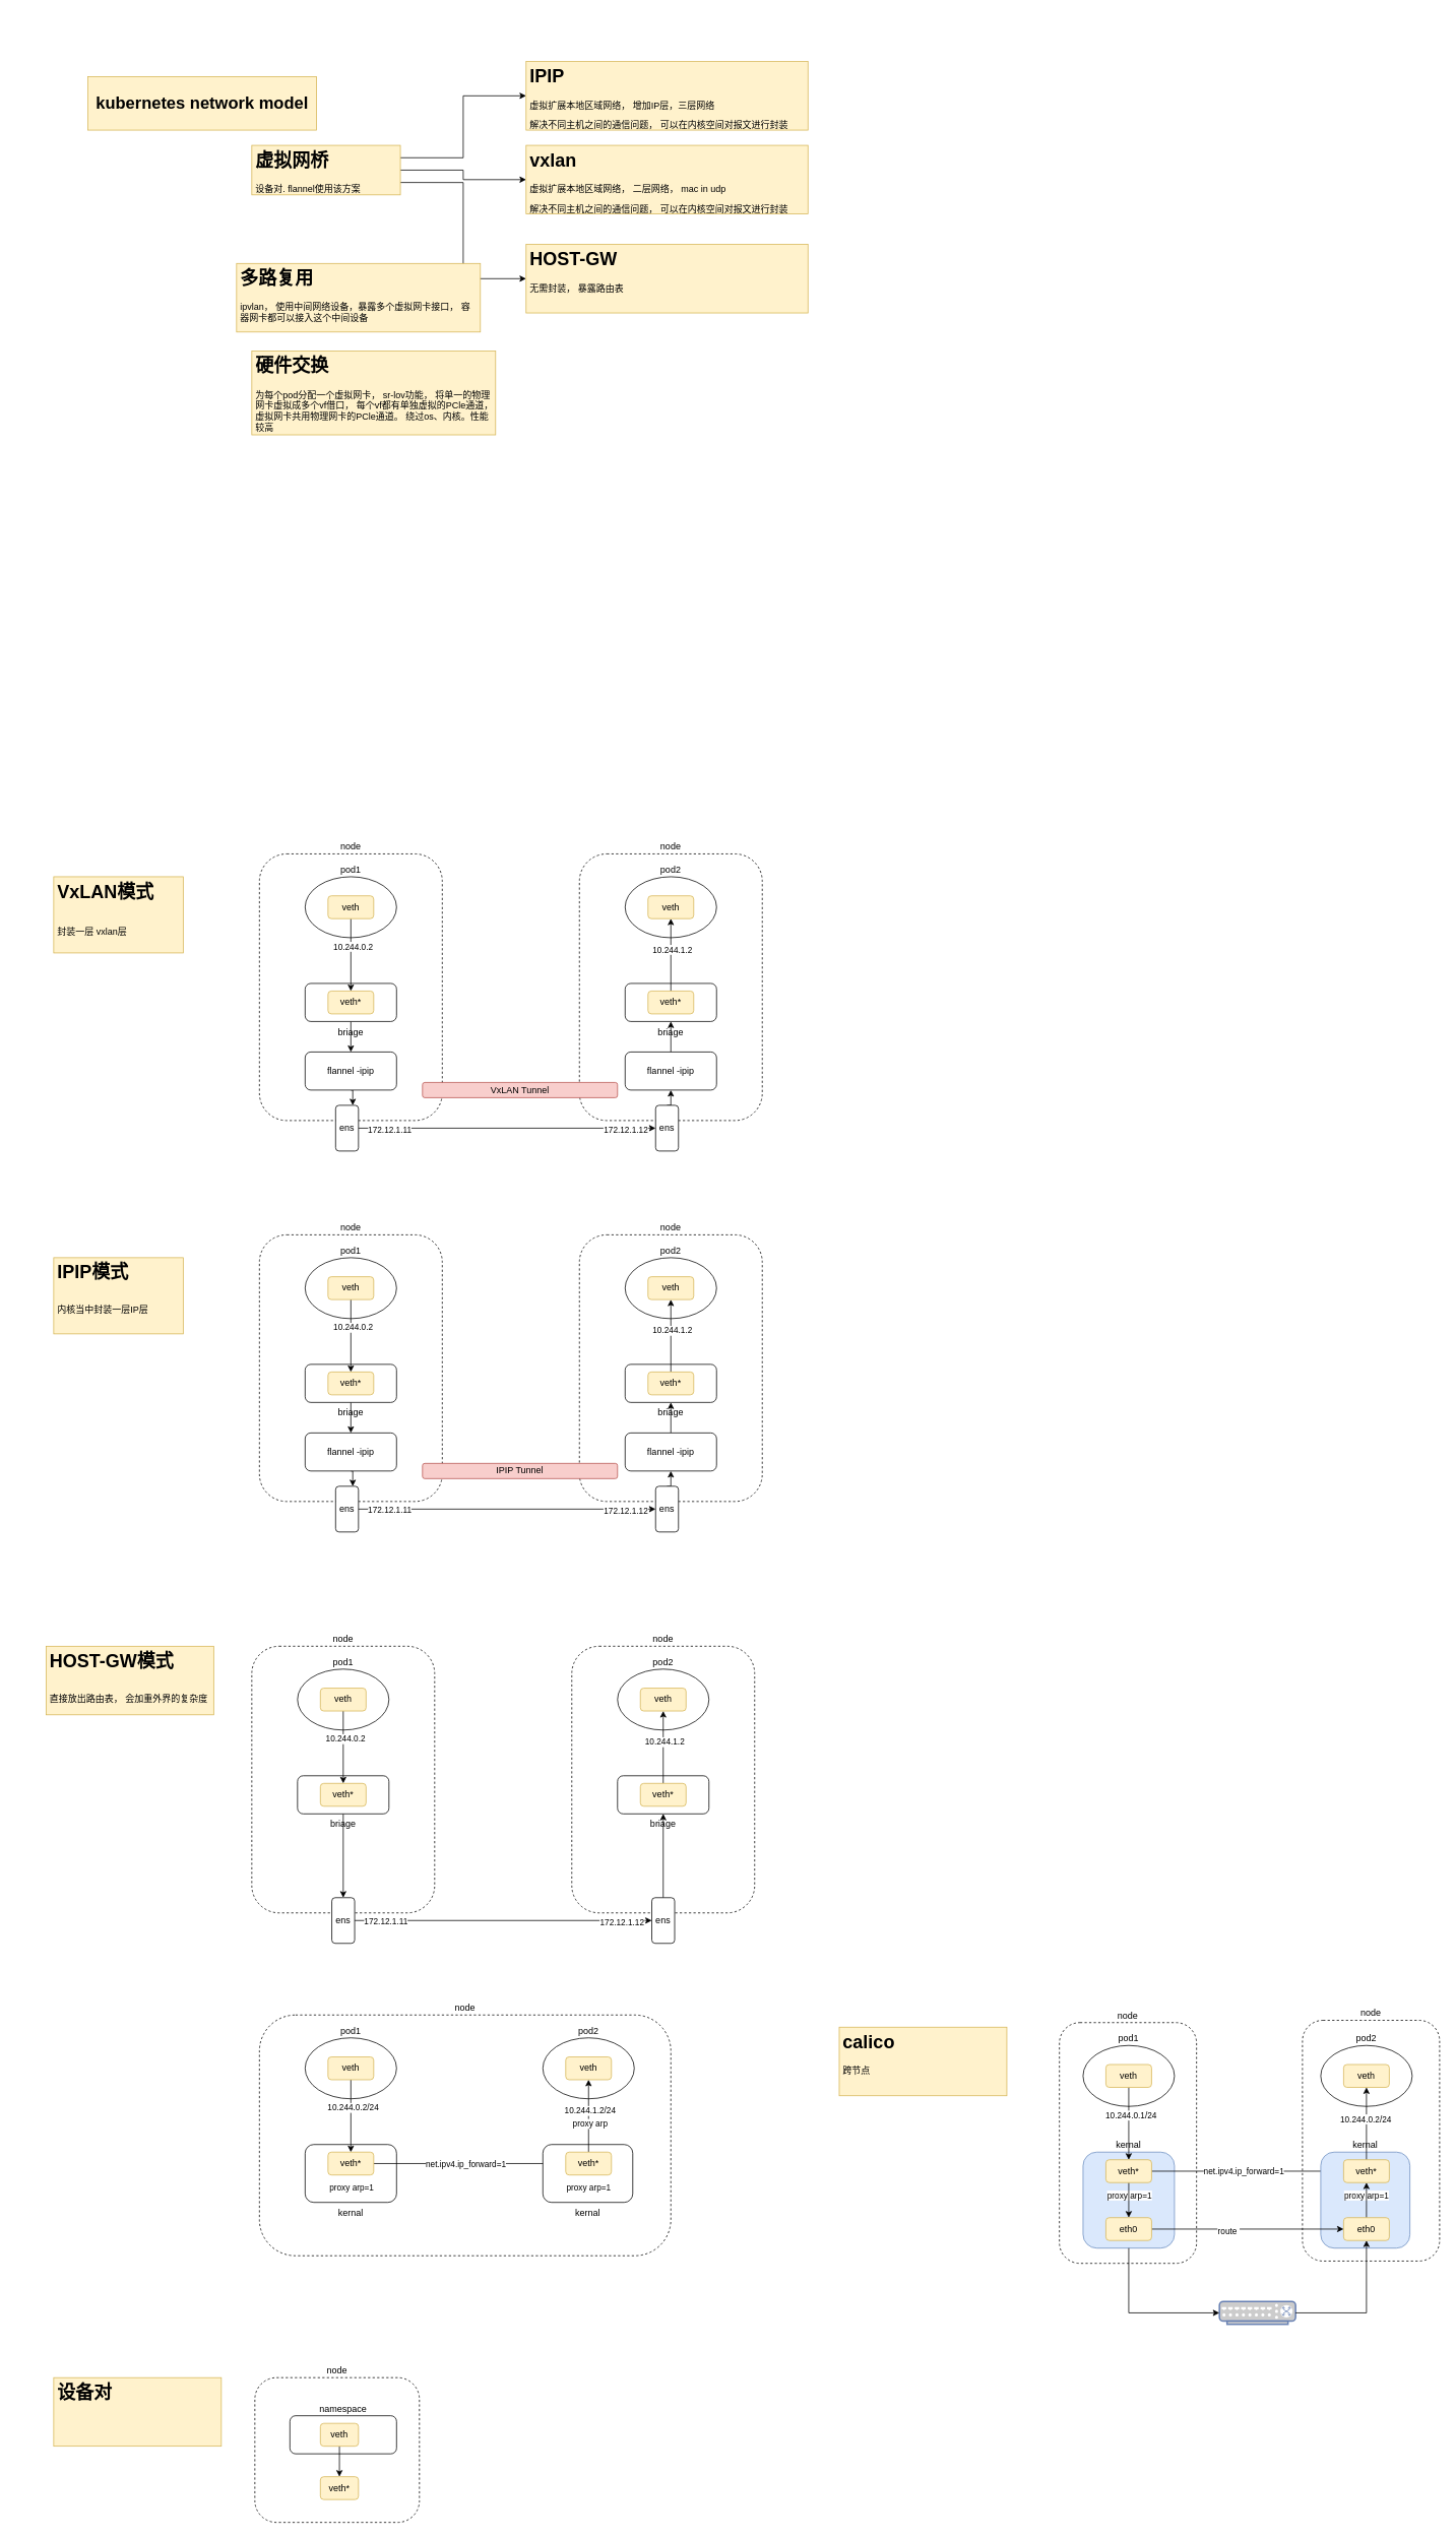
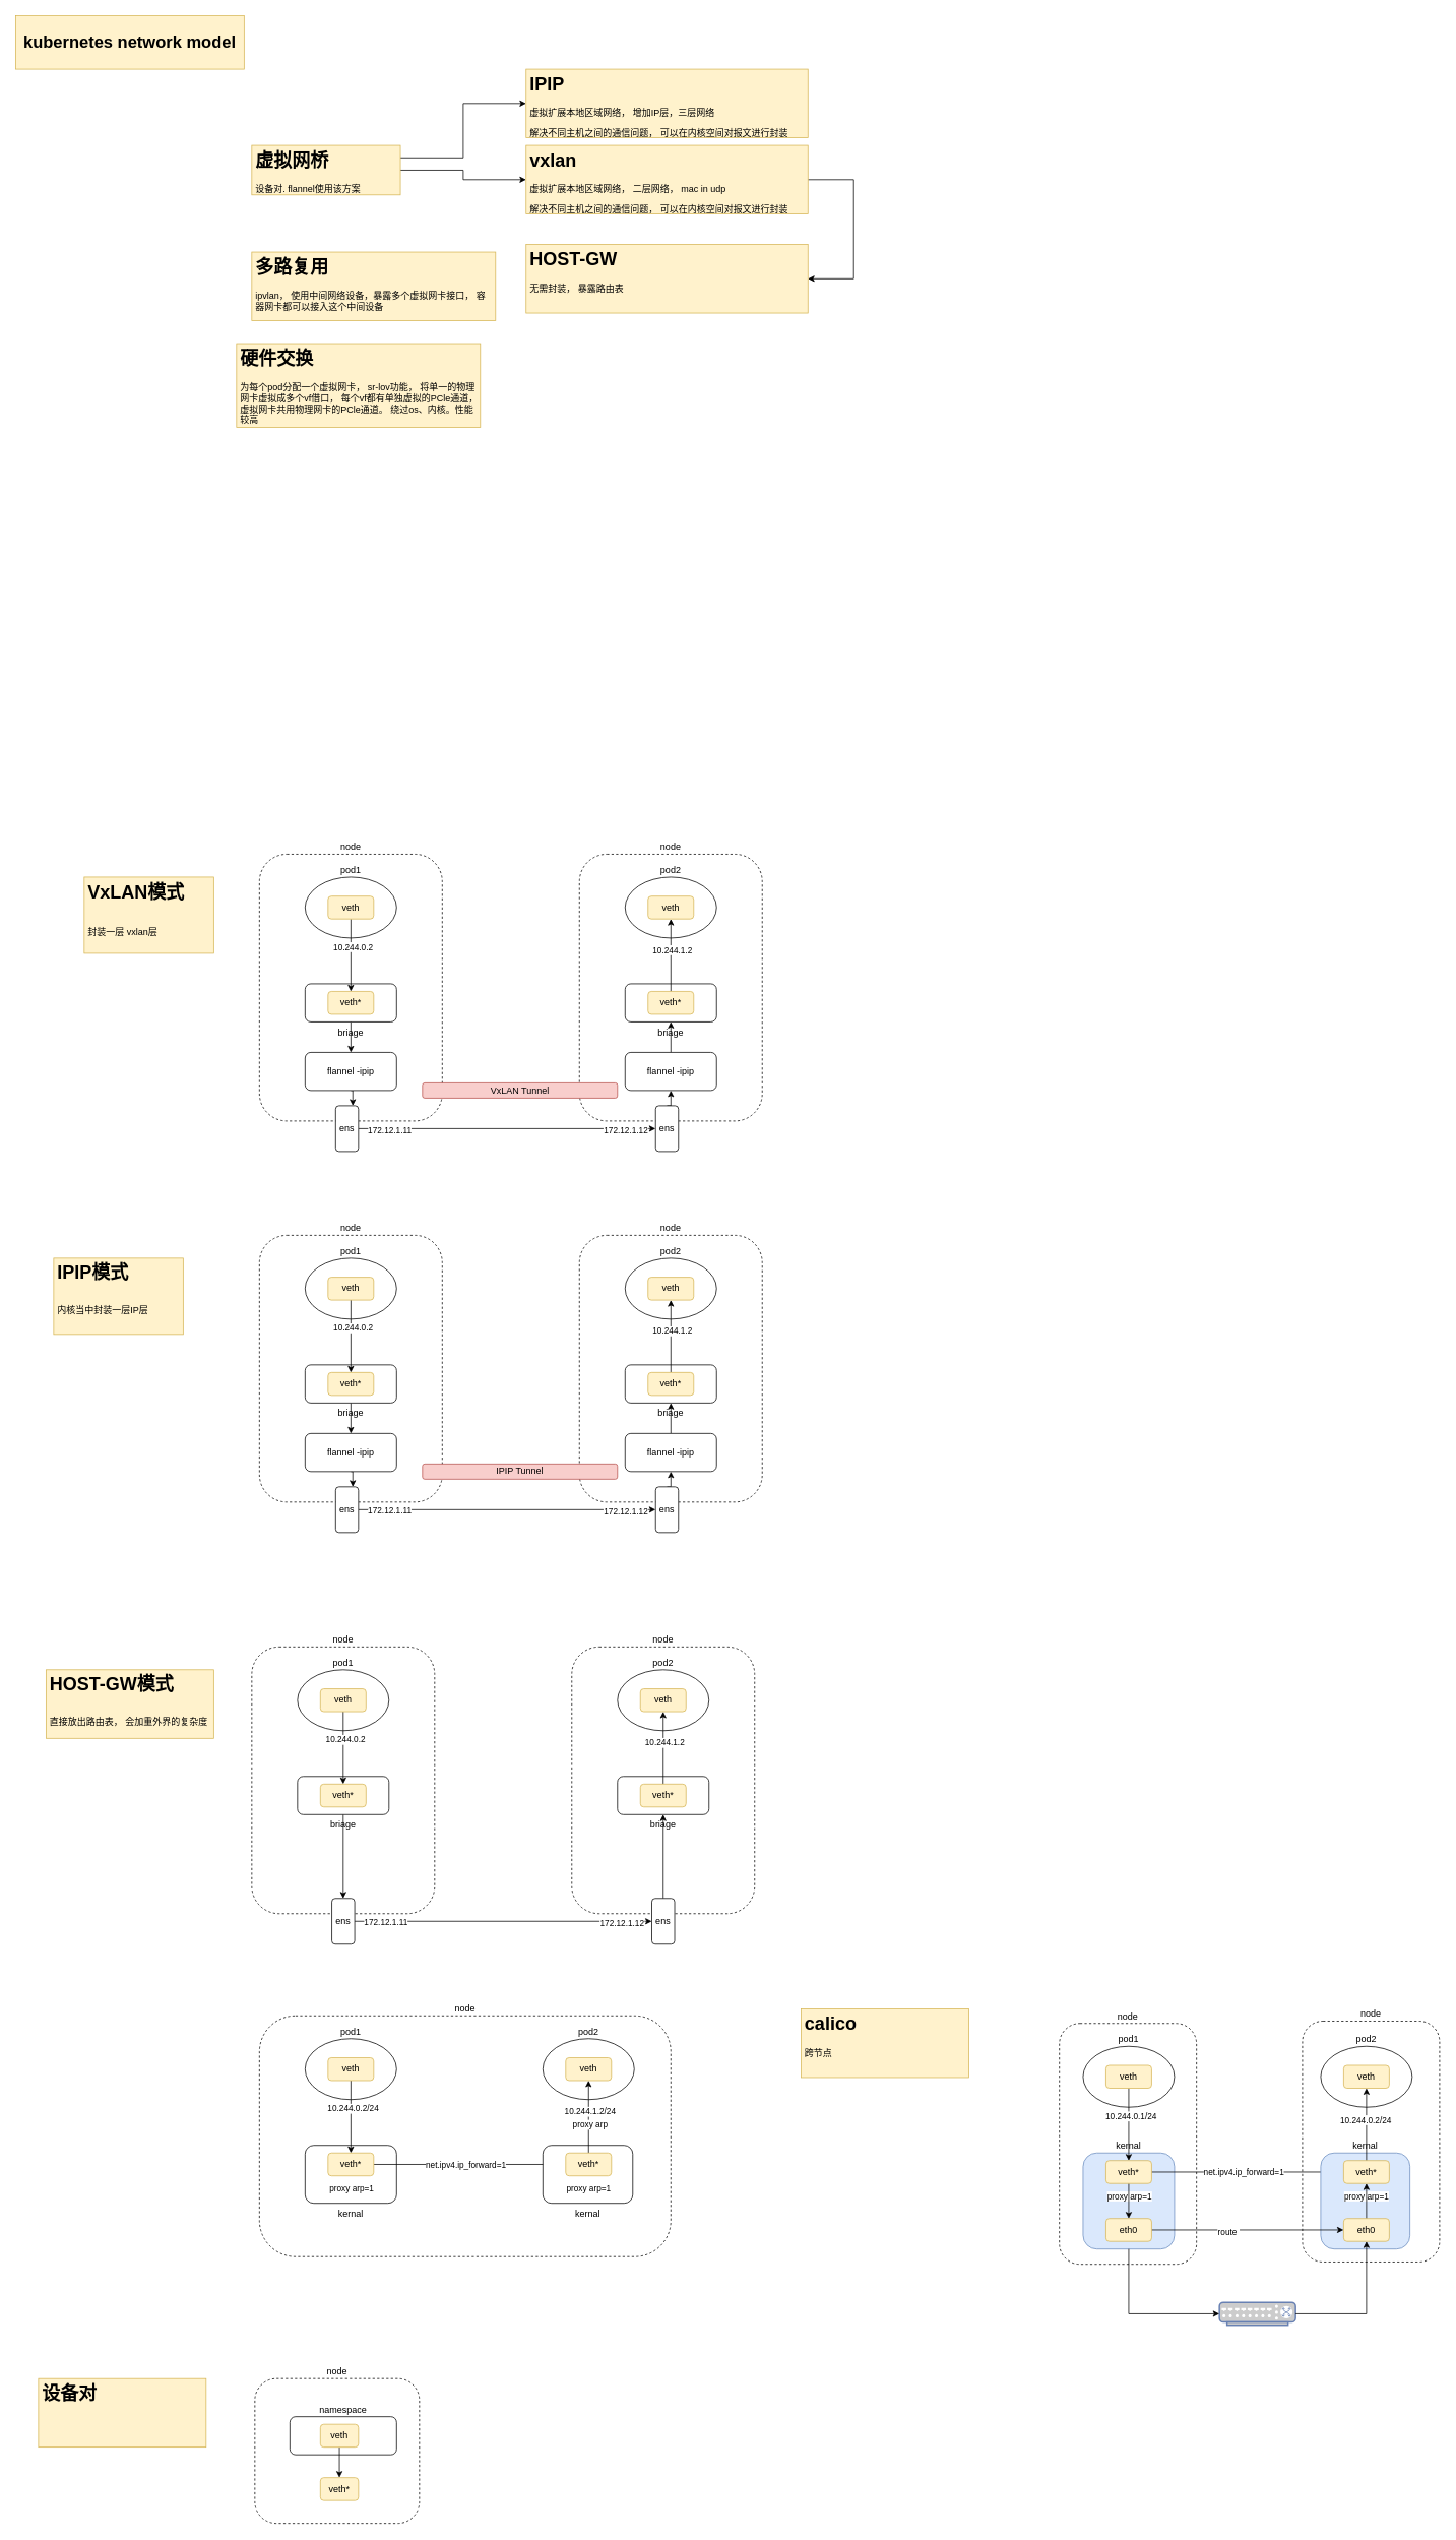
- <mxCell id="89" value="&lt;h1&gt;IPIP&lt;/h1&gt;&lt;div&gt;虚拟扩展本地区域网络， 增加IP层，三层网络&lt;/div&gt;&lt;p&gt;解决不同主机之间的通信问题， 可以在内核空间对报文进行封装&lt;/p&gt;" style="text;html=1;strokeColor=#d6b656;fillColor=#fff2cc;spacing=5;spacingTop=-20;whiteSpace=wrap;overflow=hidden;rounded=0;" parent="1" vertex="1"><mxGeometry x="690" y="80" width="370" height="90" as="geometry" /></mxCell>
+ <mxCell id="89" value="&lt;h1&gt;IPIP&lt;/h1&gt;&lt;div&gt;虚拟扩展本地区域网络， 增加IP层，三层网络&lt;/div&gt;&lt;p&gt;解决不同主机之间的通信问题， 可以在内核空间对报文进行封装&lt;/p&gt;" style="text;html=1;strokeColor=#d6b656;fillColor=#fff2cc;spacing=5;spacingTop=-20;whiteSpace=wrap;overflow=hidden;rounded=0;" parent="1" vertex="1"><mxGeometry x="690" y="90" width="370" height="90" as="geometry" /></mxCell>
- <mxCell id="9" value="kubernetes network model" style="text;html=1;strokeColor=#d6b656;fillColor=#fff2cc;align=center;verticalAlign=middle;whiteSpace=wrap;rounded=0;fontStyle=1;fontSize=22;" parent="1" vertex="1"><mxGeometry x="115" y="100" width="300" height="70" as="geometry" /></mxCell>
+ <mxCell id="9" value="kubernetes network model" style="text;html=1;strokeColor=#d6b656;fillColor=#fff2cc;align=center;verticalAlign=middle;whiteSpace=wrap;rounded=0;fontStyle=1;fontSize=22;" parent="1" vertex="1"><mxGeometry x="20" y="20" width="300" height="70" as="geometry" /></mxCell>
- <mxCell id="6" style="edgeStyle=orthogonalEdgeStyle;rounded=0;orthogonalLoop=1;jettySize=auto;html=1;exitX=1;exitY=0.75;exitDx=0;exitDy=0;entryX=0;entryY=0.5;entryDx=0;entryDy=0;" parent="1" source="8" target="90" edge="1"><mxGeometry relative="1" as="geometry" /></mxCell>
+ <mxCell id="12" style="edgeStyle=orthogonalEdgeStyle;rounded=0;orthogonalLoop=1;jettySize=auto;html=1;exitX=1;exitY=0.5;exitDx=0;exitDy=0;entryX=1;entryY=0.5;entryDx=0;entryDy=0;" parent="1" source="13" target="90" edge="1"><mxGeometry relative="1" as="geometry"><Array as="points"><mxPoint x="1120" y="235" /><mxPoint x="1120" y="365" /></Array></mxGeometry></mxCell>
- <mxCell id="10" value="&lt;h1&gt;多路复用&lt;/h1&gt;&lt;p&gt;ipvlan， 使用中间网络设备，暴露多个虚拟网卡接口， 容器网卡都可以接入这个中间设备&lt;/p&gt;" style="text;html=1;strokeColor=#d6b656;fillColor=#fff2cc;spacing=5;spacingTop=-20;whiteSpace=wrap;overflow=hidden;rounded=0;" parent="1" vertex="1"><mxGeometry x="310" y="345" width="320" height="90" as="geometry" /></mxCell>
+ <mxCell id="10" value="&lt;h1&gt;多路复用&lt;/h1&gt;&lt;p&gt;ipvlan， 使用中间网络设备，暴露多个虚拟网卡接口， 容器网卡都可以接入这个中间设备&lt;/p&gt;" style="text;html=1;strokeColor=#d6b656;fillColor=#fff2cc;spacing=5;spacingTop=-20;whiteSpace=wrap;overflow=hidden;rounded=0;" parent="1" vertex="1"><mxGeometry x="330" y="330" width="320" height="90" as="geometry" /></mxCell>
- <mxCell id="11" value="&lt;h1&gt;硬件交换&lt;/h1&gt;&lt;p&gt;为每个pod分配一个虚拟网卡， sr-lov功能， 将单一的物理网卡虚拟成多个vf借口， 每个vf都有单独虚拟的PCle通道， 虚拟网卡共用物理网卡的PCle通道。 绕过os、内核。性能较高&lt;/p&gt;" style="text;html=1;strokeColor=#d6b656;fillColor=#fff2cc;spacing=5;spacingTop=-20;whiteSpace=wrap;overflow=hidden;rounded=0;" parent="1" vertex="1"><mxGeometry x="330" y="460" width="320" height="110" as="geometry" /></mxCell>
+ <mxCell id="11" value="&lt;h1&gt;硬件交换&lt;/h1&gt;&lt;p&gt;为每个pod分配一个虚拟网卡， sr-lov功能， 将单一的物理网卡虚拟成多个vf借口， 每个vf都有单独虚拟的PCle通道， 虚拟网卡共用物理网卡的PCle通道。 绕过os、内核。性能较高&lt;/p&gt;" style="text;html=1;strokeColor=#d6b656;fillColor=#fff2cc;spacing=5;spacingTop=-20;whiteSpace=wrap;overflow=hidden;rounded=0;" parent="1" vertex="1"><mxGeometry x="310" y="450" width="320" height="110" as="geometry" /></mxCell>
- <mxCell id="87" value="&lt;h1&gt;VxLAN模式&lt;/h1&gt;&lt;div&gt;&lt;br&gt;&lt;/div&gt;&lt;div&gt;封装一层 vxlan层&lt;/div&gt;" style="text;html=1;strokeColor=#d6b656;fillColor=#fff2cc;spacing=5;spacingTop=-20;whiteSpace=wrap;overflow=hidden;rounded=0;" parent="1" vertex="1"><mxGeometry x="70" y="1150" width="170" height="100" as="geometry" /></mxCell>
+ <mxCell id="87" value="&lt;h1&gt;VxLAN模式&lt;/h1&gt;&lt;div&gt;&lt;br&gt;&lt;/div&gt;&lt;div&gt;封装一层 vxlan层&lt;/div&gt;" style="text;html=1;strokeColor=#d6b656;fillColor=#fff2cc;spacing=5;spacingTop=-20;whiteSpace=wrap;overflow=hidden;rounded=0;" parent="1" vertex="1"><mxGeometry x="110" y="1150" width="170" height="100" as="geometry" /></mxCell>
- <mxCell id="60" value="&lt;h1&gt;&lt;span style=&quot;background-color: initial;&quot;&gt;HOST-GW模式&lt;/span&gt;&lt;/h1&gt;&lt;h1&gt;&lt;span style=&quot;font-size: 12px; font-weight: 400;&quot;&gt;直接放出路由表， 会加重外界的复杂度&lt;/span&gt;&lt;/h1&gt;" style="text;html=1;strokeColor=#d6b656;fillColor=#fff2cc;spacing=5;spacingTop=-20;whiteSpace=wrap;overflow=hidden;rounded=0;" parent="1" vertex="1"><mxGeometry x="60" y="2160" width="220" height="90" as="geometry" /></mxCell>
+ <mxCell id="60" value="&lt;h1&gt;&lt;span style=&quot;background-color: initial;&quot;&gt;HOST-GW模式&lt;/span&gt;&lt;/h1&gt;&lt;h1&gt;&lt;span style=&quot;font-size: 12px; font-weight: 400;&quot;&gt;直接放出路由表， 会加重外界的复杂度&lt;/span&gt;&lt;/h1&gt;" style="text;html=1;strokeColor=#d6b656;fillColor=#fff2cc;spacing=5;spacingTop=-20;whiteSpace=wrap;overflow=hidden;rounded=0;" parent="1" vertex="1"><mxGeometry x="60" y="2190" width="220" height="90" as="geometry" /></mxCell>
- <mxCell id="130" value="&lt;h1&gt;calico&lt;/h1&gt;&lt;div&gt;跨节点&lt;/div&gt;" style="text;html=1;strokeColor=#d6b656;fillColor=#fff2cc;spacing=5;spacingTop=-20;whiteSpace=wrap;overflow=hidden;rounded=0;" vertex="1" parent="1"><mxGeometry x="1101" y="2660" width="220" height="90" as="geometry" /></mxCell>
+ <mxCell id="130" value="&lt;h1&gt;calico&lt;/h1&gt;&lt;div&gt;跨节点&lt;/div&gt;" style="text;html=1;strokeColor=#d6b656;fillColor=#fff2cc;spacing=5;spacingTop=-20;whiteSpace=wrap;overflow=hidden;rounded=0;" vertex="1" parent="1"><mxGeometry x="1051" y="2635" width="220" height="90" as="geometry" /></mxCell>
- <mxCell id="108" value="&lt;h1&gt;设备对&lt;/h1&gt;&lt;h1&gt;&lt;br&gt;&lt;/h1&gt;" style="text;html=1;strokeColor=#d6b656;fillColor=#fff2cc;spacing=5;spacingTop=-20;whiteSpace=wrap;overflow=hidden;rounded=0;" vertex="1" parent="1"><mxGeometry x="70" y="3120" width="220" height="90" as="geometry" /></mxCell>
+ <mxCell id="108" value="&lt;h1&gt;设备对&lt;/h1&gt;&lt;h1&gt;&lt;br&gt;&lt;/h1&gt;" style="text;html=1;strokeColor=#d6b656;fillColor=#fff2cc;spacing=5;spacingTop=-20;whiteSpace=wrap;overflow=hidden;rounded=0;" vertex="1" parent="1"><mxGeometry x="50" y="3120" width="220" height="90" as="geometry" /></mxCell>
